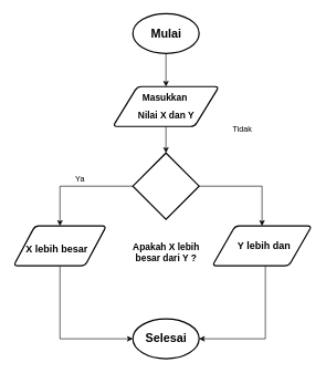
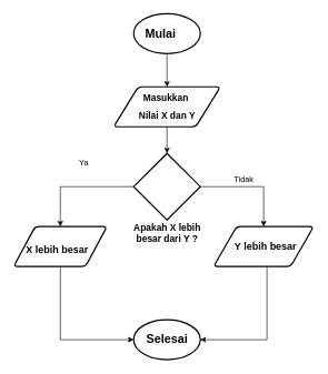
- <mxCell id="14" value="&lt;h2&gt;Mulai&lt;/h2&gt;" style="text;html=1;resizable=0;autosize=1;align=center;verticalAlign=middle;points=[];fillColor=none;strokeColor=none;rounded=0;" parent="1" vertex="1"><mxGeometry x="220" y="25" width="60" height="50" as="geometry" /></mxCell>
+ <mxCell id="14" value="&lt;h2&gt;Mulai&lt;/h2&gt;" style="text;html=1;resizable=0;autosize=1;align=center;verticalAlign=middle;points=[];fillColor=none;strokeColor=none;rounded=0;" parent="1" vertex="1"><mxGeometry x="210" y="25" width="60" height="50" as="geometry" /></mxCell>
- <mxCell id="21" value="Tidak" style="text;html=1;resizable=0;autosize=1;align=center;verticalAlign=middle;points=[];fillColor=none;strokeColor=none;rounded=0;" vertex="1" parent="1"><mxGeometry x="340" y="185" width="50" height="20" as="geometry" /></mxCell>
+ <mxCell id="21" value="Tidak" style="text;html=1;resizable=0;autosize=1;align=center;verticalAlign=middle;points=[];fillColor=none;strokeColor=none;rounded=0;" vertex="1" parent="1"><mxGeometry x="340" y="260" width="50" height="20" as="geometry" /></mxCell>
- <mxCell id="20" value="Ya" style="text;html=1;resizable=0;autosize=1;align=center;verticalAlign=middle;points=[];fillColor=none;strokeColor=none;rounded=0;" vertex="1" parent="1"><mxGeometry x="105" y="260" width="30" height="20" as="geometry" /></mxCell>
+ <mxCell id="20" value="Ya" style="text;html=1;resizable=0;autosize=1;align=center;verticalAlign=middle;points=[];fillColor=none;strokeColor=none;rounded=0;" vertex="1" parent="1"><mxGeometry x="110" y="235" width="30" height="20" as="geometry" /></mxCell>
- <mxCell id="18" value="&lt;h2&gt;&lt;font style=&quot;font-size: 15px&quot;&gt;Y lebih dan&lt;/font&gt;&lt;span style=&quot;font-size: 17px&quot;&gt;&amp;nbsp;&lt;/span&gt;&lt;/h2&gt;" style="text;html=1;resizable=0;autosize=1;align=center;verticalAlign=middle;points=[];fillColor=none;strokeColor=none;rounded=0;" parent="1" vertex="1"><mxGeometry x="345" y="345" width="110" height="50" as="geometry" /></mxCell>
+ <mxCell id="18" value="&lt;h2&gt;&lt;font style=&quot;font-size: 15px&quot;&gt;Y lebih besar&lt;/font&gt;&lt;span style=&quot;font-size: 17px&quot;&gt;&amp;nbsp;&lt;/span&gt;&lt;/h2&gt;" style="text;html=1;resizable=0;autosize=1;align=center;verticalAlign=middle;points=[];fillColor=none;strokeColor=none;rounded=0;" parent="1" vertex="1"><mxGeometry x="345" y="345" width="110" height="50" as="geometry" /></mxCell>
- <mxCell id="19" value="&lt;font style=&quot;font-size: 14px&quot;&gt;&lt;b&gt;Apakah X lebih&lt;br&gt;besar dari Y ?&lt;/b&gt;&lt;/font&gt;" style="text;html=1;resizable=0;autosize=1;align=center;verticalAlign=middle;points=[];fillColor=none;strokeColor=none;rounded=0;" parent="1" vertex="1"><mxGeometry x="190" y="360" width="120" height="40" as="geometry" /></mxCell>
+ <mxCell id="19" value="&lt;font style=&quot;font-size: 14px&quot;&gt;&lt;b&gt;Apakah X lebih&lt;br&gt;besar dari Y ?&lt;/b&gt;&lt;/font&gt;" style="text;html=1;resizable=0;autosize=1;align=center;verticalAlign=middle;points=[];fillColor=none;strokeColor=none;rounded=0;" parent="1" vertex="1"><mxGeometry x="190" y="330" width="120" height="40" as="geometry" /></mxCell>
